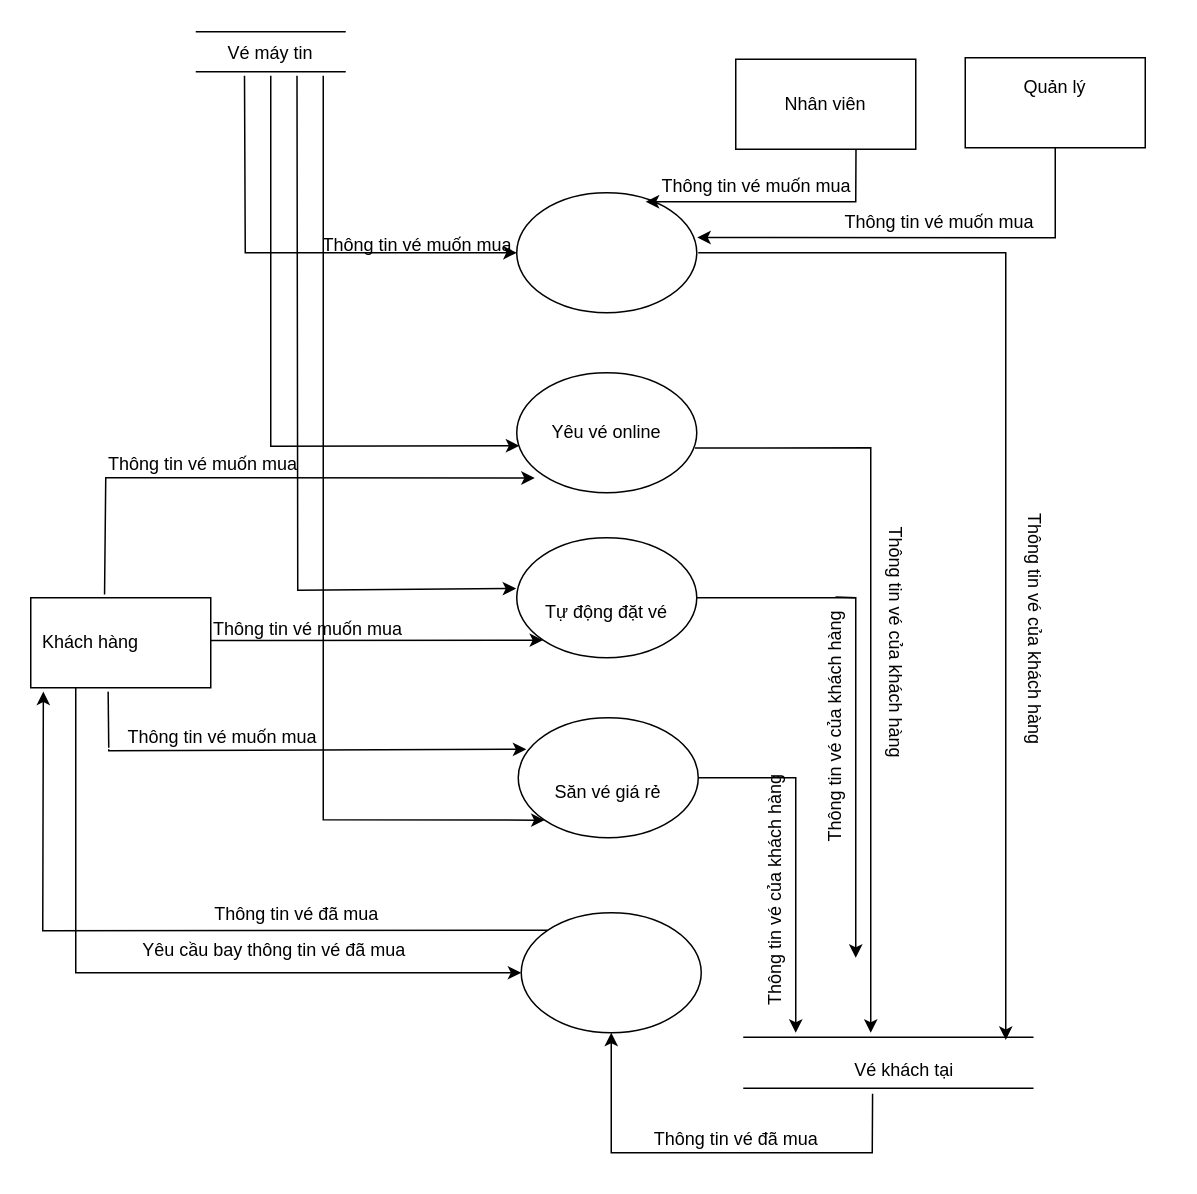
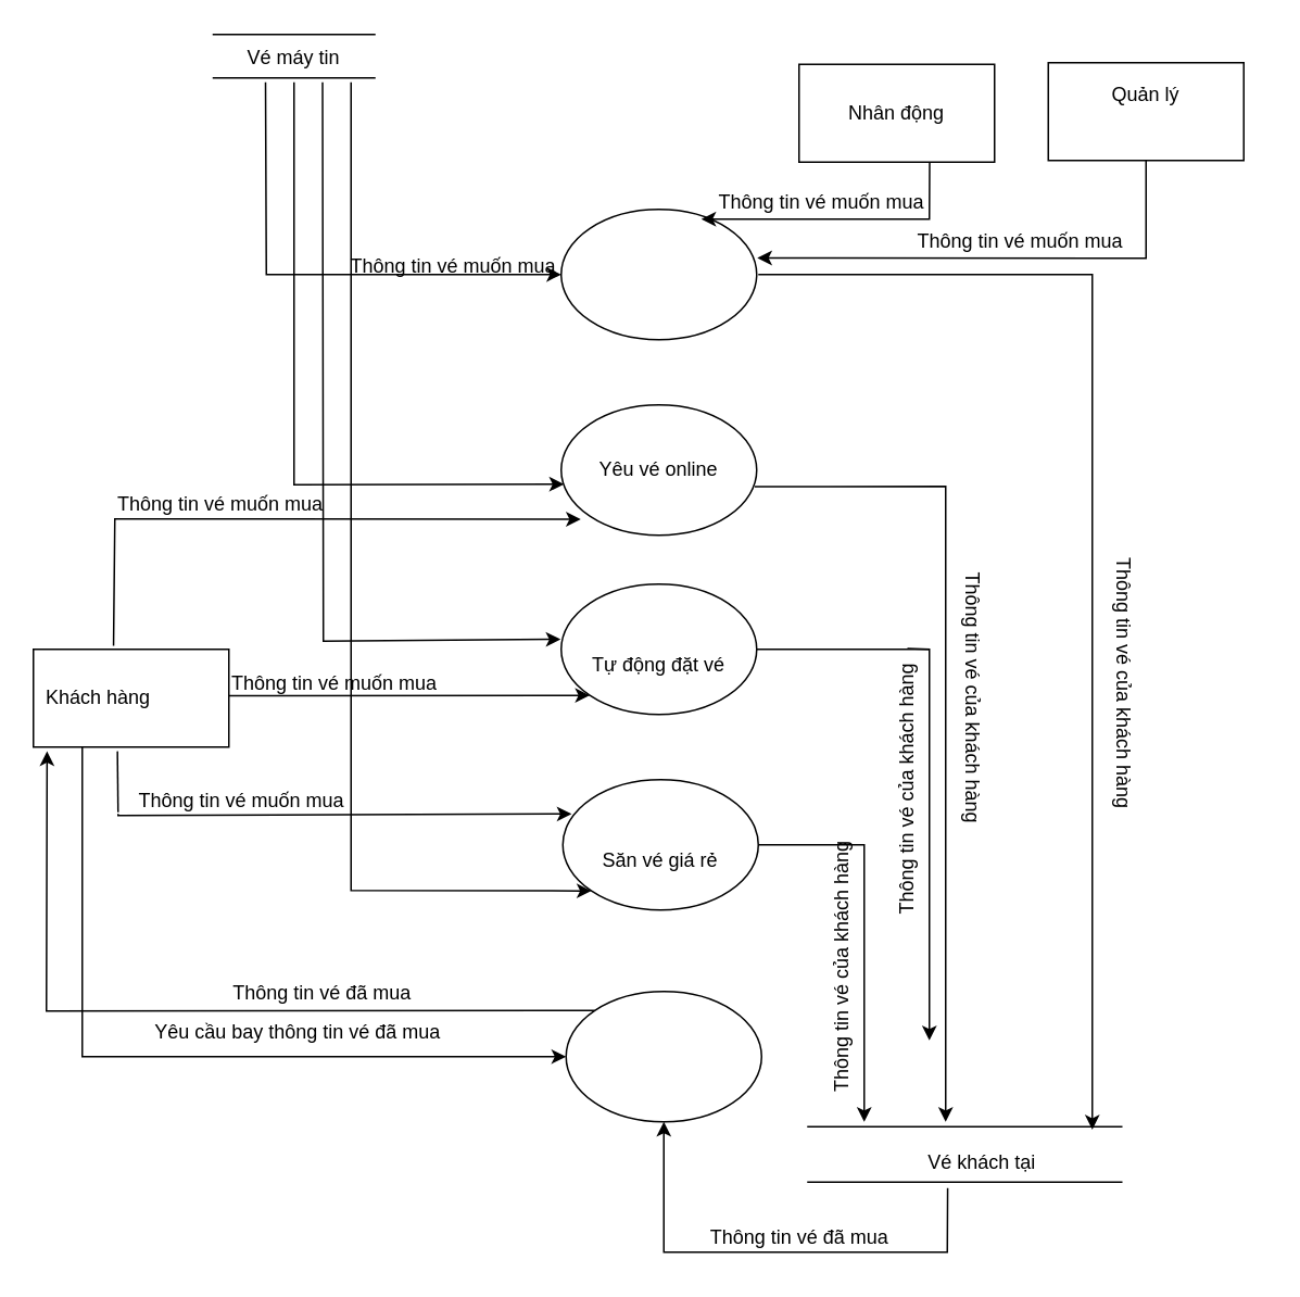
- <mxCell id="18" value="Nhân viên" style="text;html=1;strokeColor=none;fillColor=none;align=center;verticalAlign=middle;whiteSpace=wrap;rounded=0;" parent="1" vertex="1"><mxGeometry x="515" y="54" width="70" height="30" as="geometry" /></mxCell>
+ <mxCell id="18" value="Nhân động" style="text;html=1;strokeColor=none;fillColor=none;align=center;verticalAlign=middle;whiteSpace=wrap;rounded=0;" parent="1" vertex="1"><mxGeometry x="515" y="54" width="70" height="30" as="geometry" /></mxCell>
